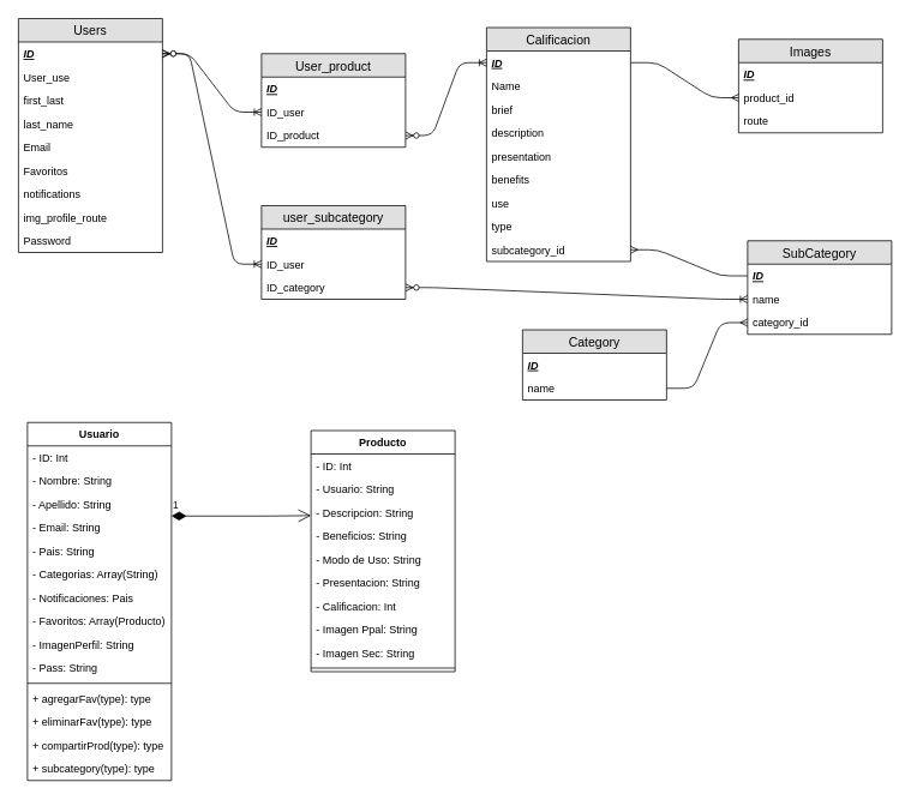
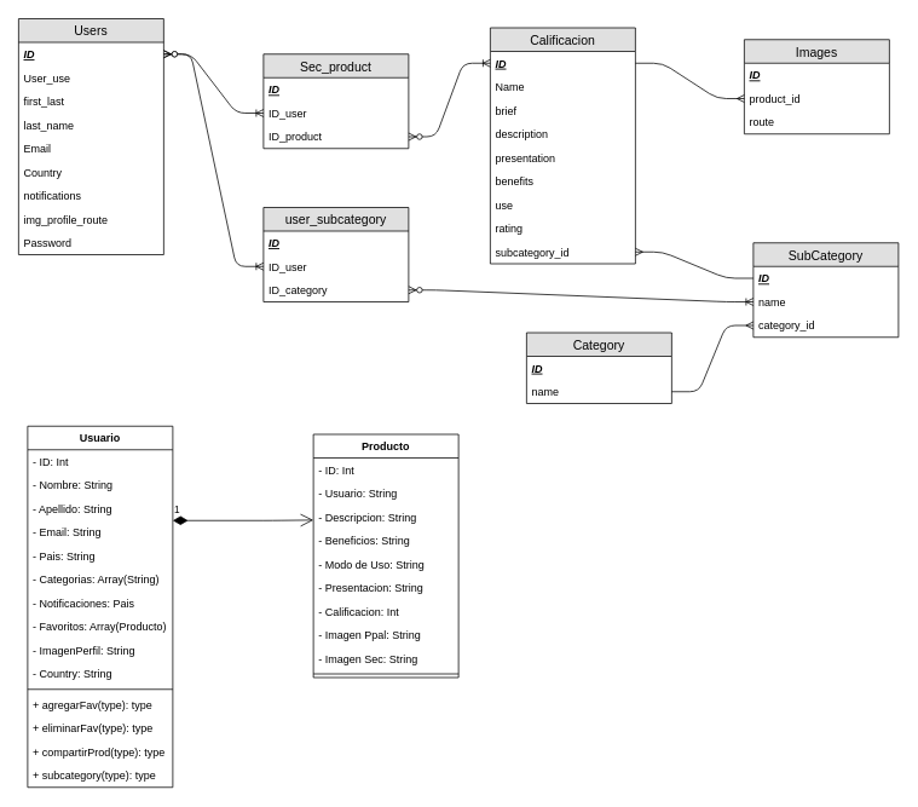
- <mxCell id="22" value="User_product" style="swimlane;fontStyle=0;childLayout=stackLayout;horizontal=1;startSize=26;fillColor=#e0e0e0;horizontalStack=0;resizeParent=1;resizeParentMax=0;resizeLast=0;collapsible=1;marginBottom=0;swimlaneFillColor=#ffffff;align=center;fontSize=14;" parent="1" vertex="1"><mxGeometry x="290" y="59" width="160" height="104" as="geometry" /></mxCell>
+ <mxCell id="22" value="Sec_product" style="swimlane;fontStyle=0;childLayout=stackLayout;horizontal=1;startSize=26;fillColor=#e0e0e0;horizontalStack=0;resizeParent=1;resizeParentMax=0;resizeLast=0;collapsible=1;marginBottom=0;swimlaneFillColor=#ffffff;align=center;fontSize=14;" parent="1" vertex="1"><mxGeometry x="290" y="59" width="160" height="104" as="geometry" /></mxCell>
- <mxCell id="8" value="Favoritos" style="text;strokeColor=none;fillColor=none;spacingLeft=4;spacingRight=4;overflow=hidden;rotatable=0;points=[[0,0.5],[1,0.5]];portConstraint=eastwest;fontSize=12;" parent="2" vertex="1"><mxGeometry y="156" width="160" height="26" as="geometry" /></mxCell>
+ <mxCell id="8" value="Country" style="text;strokeColor=none;fillColor=none;spacingLeft=4;spacingRight=4;overflow=hidden;rotatable=0;points=[[0,0.5],[1,0.5]];portConstraint=eastwest;fontSize=12;" parent="2" vertex="1"><mxGeometry y="156" width="160" height="26" as="geometry" /></mxCell>
- <mxCell id="20" value="type" style="text;strokeColor=none;fillColor=none;spacingLeft=4;spacingRight=4;overflow=hidden;rotatable=0;points=[[0,0.5],[1,0.5]];portConstraint=eastwest;fontSize=12;" parent="12" vertex="1"><mxGeometry y="208" width="160" height="26" as="geometry" /></mxCell>
+ <mxCell id="20" value="rating" style="text;strokeColor=none;fillColor=none;spacingLeft=4;spacingRight=4;overflow=hidden;rotatable=0;points=[[0,0.5],[1,0.5]];portConstraint=eastwest;fontSize=12;" parent="12" vertex="1"><mxGeometry y="208" width="160" height="26" as="geometry" /></mxCell>
- <mxCell id="38" value="- Pass: String" style="text;strokeColor=none;fillColor=none;align=left;verticalAlign=top;spacingLeft=4;spacingRight=4;overflow=hidden;rotatable=0;points=[[0,0.5],[1,0.5]];portConstraint=eastwest;" parent="28" vertex="1"><mxGeometry y="260" width="160" height="26" as="geometry" /></mxCell>
+ <mxCell id="38" value="- Country: String" style="text;strokeColor=none;fillColor=none;align=left;verticalAlign=top;spacingLeft=4;spacingRight=4;overflow=hidden;rotatable=0;points=[[0,0.5],[1,0.5]];portConstraint=eastwest;" parent="28" vertex="1"><mxGeometry y="260" width="160" height="26" as="geometry" /></mxCell>
